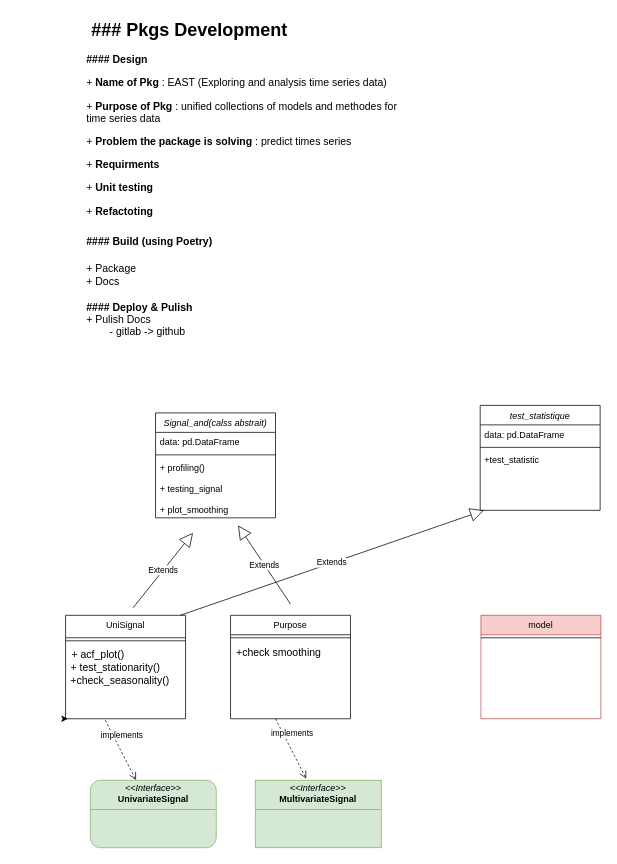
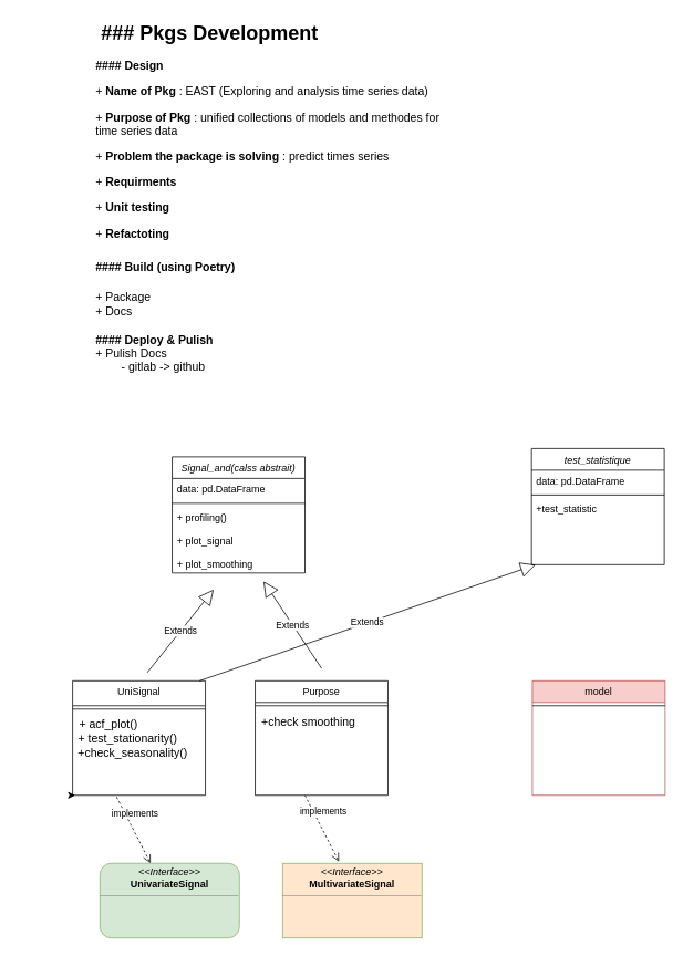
- <mxCell id="5" value="+ profiling()&#10;&#10;+ testing_signal&#10;&#10;+ plot_smoothing" style="text;align=left;verticalAlign=top;spacingLeft=4;spacingRight=4;overflow=hidden;rotatable=0;points=[[0,0.5],[1,0.5]];portConstraint=eastwest;" parent="2" vertex="1"><mxGeometry y="60" width="160" height="80" as="geometry" /></mxCell>
+ <mxCell id="5" value="+ profiling()&#10;&#10;+ plot_signal&#10;&#10;+ plot_smoothing" style="text;align=left;verticalAlign=top;spacingLeft=4;spacingRight=4;overflow=hidden;rotatable=0;points=[[0,0.5],[1,0.5]];portConstraint=eastwest;" parent="2" vertex="1"><mxGeometry y="60" width="160" height="80" as="geometry" /></mxCell>
- <mxCell id="26" value="&lt;p style=&quot;margin:0px;margin-top:4px;text-align:center;&quot;&gt;&lt;i&gt;&amp;lt;&amp;lt;Interface&amp;gt;&amp;gt;&lt;/i&gt;&lt;br&gt;&lt;b&gt;MultivariateSignal&lt;/b&gt;&lt;/p&gt;&lt;hr size=&quot;1&quot;&gt;&lt;p style=&quot;margin:0px;margin-left:4px;&quot;&gt;&lt;br&gt;&lt;/p&gt;" style="verticalAlign=top;align=left;overflow=fill;fontSize=12;fontFamily=Helvetica;html=1;fillColor=#d5e8d4;strokeColor=#82b366;" vertex="1" parent="1"><mxGeometry x="340" y="1040" width="168" height="90" as="geometry" /></mxCell>
+ <mxCell id="26" value="&lt;p style=&quot;margin:0px;margin-top:4px;text-align:center;&quot;&gt;&lt;i&gt;&amp;lt;&amp;lt;Interface&amp;gt;&amp;gt;&lt;/i&gt;&lt;br&gt;&lt;b&gt;MultivariateSignal&lt;/b&gt;&lt;/p&gt;&lt;hr size=&quot;1&quot;&gt;&lt;p style=&quot;margin:0px;margin-left:4px;&quot;&gt;&lt;br&gt;&lt;/p&gt;" style="verticalAlign=top;align=left;overflow=fill;fontSize=12;fontFamily=Helvetica;html=1;fillColor=#ffe6cc;strokeColor=#82b366;" vertex="1" parent="1"><mxGeometry x="340" y="1040" width="168" height="90" as="geometry" /></mxCell>
